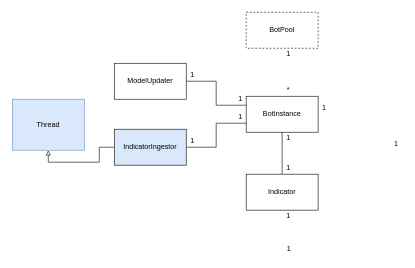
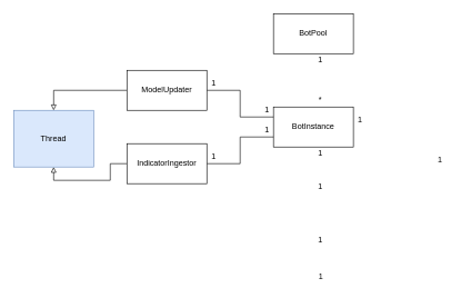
- <mxCell id="4" value="BotPool" style="rounded=0;whiteSpace=wrap;html=1;dashed=1;" parent="1" vertex="1"><mxGeometry x="410" y="20" width="120" height="60" as="geometry" /></mxCell>
+ <mxCell id="4" value="BotPool" style="rounded=0;whiteSpace=wrap;html=1;" parent="1" vertex="1"><mxGeometry x="410" y="20" width="120" height="60" as="geometry" /></mxCell>
+ <mxCell id="15" style="edgeStyle=orthogonalEdgeStyle;rounded=0;orthogonalLoop=1;jettySize=auto;html=1;entryX=0.5;entryY=0;entryDx=0;entryDy=0;endArrow=block;endFill=0;" edge="1" parent="1" source="16" target="24"><mxGeometry relative="1" as="geometry" /></mxCell>
- <mxCell id="19" value="IndicatorIngestor" style="rounded=0;whiteSpace=wrap;html=1;fillColor=#dae8fc;" vertex="1" parent="1"><mxGeometry x="190" y="215" width="120" height="60" as="geometry" /></mxCell>
+ <mxCell id="19" value="IndicatorIngestor" style="rounded=0;whiteSpace=wrap;html=1;" vertex="1" parent="1"><mxGeometry x="190" y="215" width="120" height="60" as="geometry" /></mxCell>
- <mxCell id="2" style="edgeStyle=orthogonalEdgeStyle;rounded=0;orthogonalLoop=1;jettySize=auto;html=1;entryX=0.5;entryY=0;entryDx=0;entryDy=0;endArrow=none;endFill=0;" parent="1" source="3" target="7" edge="1"><mxGeometry relative="1" as="geometry" /></mxCell>
- <mxCell id="7" value="Indicator" style="rounded=0;whiteSpace=wrap;html=1;" parent="1" vertex="1"><mxGeometry x="410" y="290" width="120" height="60" as="geometry" /></mxCell>
